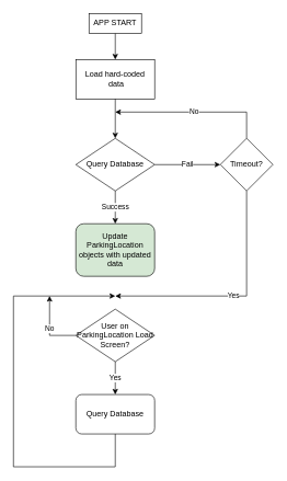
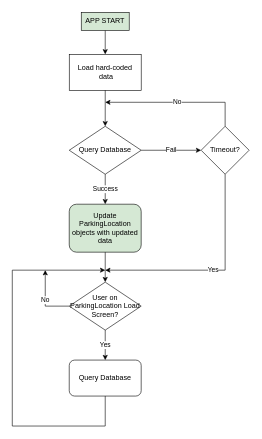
- <mxCell id="18" value="APP START" style="rounded=0;whiteSpace=wrap;html=1;" parent="1" vertex="1"><mxGeometry x="135" y="20" width="80" height="30" as="geometry" /></mxCell>
+ <mxCell id="18" value="APP START" style="rounded=0;whiteSpace=wrap;html=1;fillColor=#d5e8d4;" parent="1" vertex="1"><mxGeometry x="135" y="20" width="80" height="30" as="geometry" /></mxCell>
+ <mxCell id="13" value="" style="endArrow=classic;html=1;rounded=0;entryX=0.5;entryY=0;entryDx=0;entryDy=0;exitX=0.5;exitY=1;exitDx=0;exitDy=0;" parent="1" source="3" target="8" edge="1"><mxGeometry width="50" height="50" relative="1" as="geometry"><mxPoint x="105" y="420" as="sourcePoint" /><mxPoint x="155" y="370" as="targetPoint" /></mxGeometry></mxCell>
